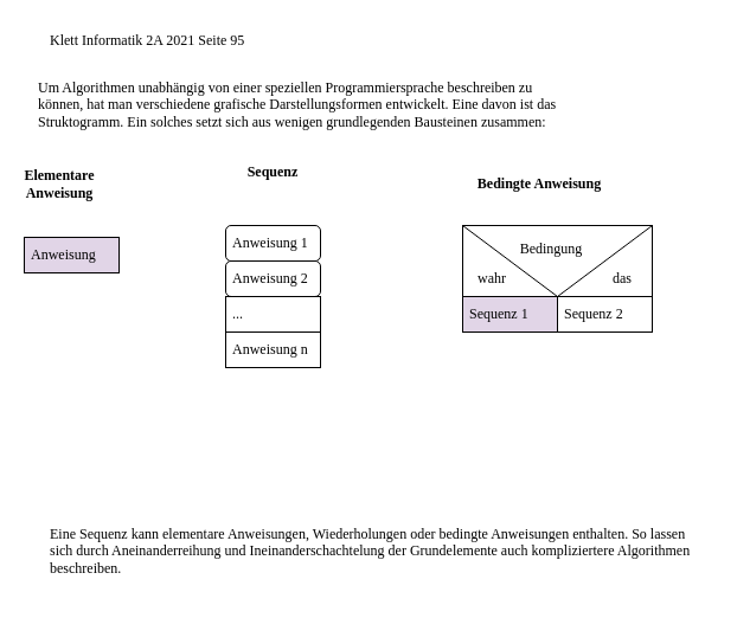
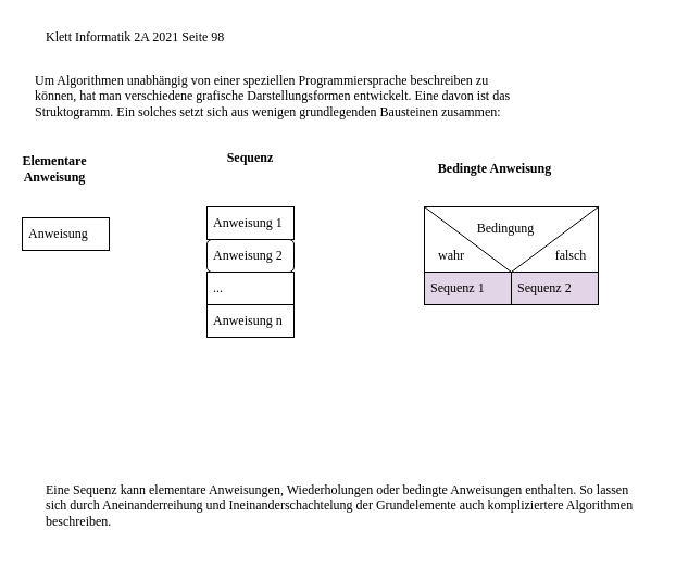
- <mxCell id="4" value="Klett Informatik 2A 2021 Seite 95" style="text;whiteSpace=wrap;html=1;fontFamily=Alegreya;fontSource=https%3A%2F%2Ffonts.googleapis.com%2Fcss%3Ffamily%3DAlegreya;" vertex="1" parent="1"><mxGeometry x="40" y="20" width="190" height="30" as="geometry" /></mxCell>
+ <mxCell id="4" value="Klett Informatik 2A 2021 Seite 98" style="text;whiteSpace=wrap;html=1;fontFamily=Alegreya;fontSource=https%3A%2F%2Ffonts.googleapis.com%2Fcss%3Ffamily%3DAlegreya;" vertex="1" parent="1"><mxGeometry x="40" y="20" width="190" height="30" as="geometry" /></mxCell>
- <mxCell id="18" value="Anweisung 1" style="whiteSpace=wrap;html=1;fontFamily=Alegreya;fontSource=https%3A%2F%2Ffonts.googleapis.com%2Fcss%3Ffamily%3DAlegreya;align=left;spacingLeft=3;spacing=3;spacingBottom=0;spacingRight=0;rounded=1;" vertex="1" parent="17"><mxGeometry width="80" height="30" as="geometry" /></mxCell>
+ <mxCell id="18" value="Anweisung 1" style="rounded=0;whiteSpace=wrap;html=1;fontFamily=Alegreya;fontSource=https%3A%2F%2Ffonts.googleapis.com%2Fcss%3Ffamily%3DAlegreya;align=left;spacingLeft=3;spacing=3;spacingBottom=0;spacingRight=0;" vertex="1" parent="17"><mxGeometry width="80" height="30" as="geometry" /></mxCell>
- <mxCell id="2" value="Anweisung" style="rounded=0;whiteSpace=wrap;html=1;fontFamily=Alegreya;fontSource=https%3A%2F%2Ffonts.googleapis.com%2Fcss%3Ffamily%3DAlegreya;align=left;spacingLeft=3;spacing=3;spacingBottom=0;spacingRight=0;fillColor=#e1d5e7;" vertex="1" parent="1"><mxGeometry x="20" y="200" width="80" height="30" as="geometry" /></mxCell>
+ <mxCell id="2" value="Anweisung" style="rounded=0;whiteSpace=wrap;html=1;fontFamily=Alegreya;fontSource=https%3A%2F%2Ffonts.googleapis.com%2Fcss%3Ffamily%3DAlegreya;align=left;spacingLeft=3;spacing=3;spacingBottom=0;spacingRight=0;" vertex="1" parent="1"><mxGeometry x="20" y="200" width="80" height="30" as="geometry" /></mxCell>
- <mxCell id="15" value="das" style="text;html=1;strokeColor=none;fillColor=none;align=center;verticalAlign=middle;whiteSpace=wrap;rounded=0;fontFamily=Alegreya Sans;fontSource=https%3A%2F%2Ffonts.googleapis.com%2Fcss%3Ffamily%3DAlegreya%2BSans;spacing=0;" vertex="1" parent="9"><mxGeometry x="110" y="35" width="50" height="20" as="geometry" /></mxCell>
+ <mxCell id="15" value="falsch" style="text;html=1;strokeColor=none;fillColor=none;align=center;verticalAlign=middle;whiteSpace=wrap;rounded=0;fontFamily=Alegreya Sans;fontSource=https%3A%2F%2Ffonts.googleapis.com%2Fcss%3Ffamily%3DAlegreya%2BSans;spacing=0;" vertex="1" parent="9"><mxGeometry x="110" y="35" width="50" height="20" as="geometry" /></mxCell>
- <mxCell id="13" value="Sequenz 2" style="rounded=0;whiteSpace=wrap;html=1;fontFamily=Alegreya;fontSource=https%3A%2F%2Ffonts.googleapis.com%2Fcss%3Ffamily%3DAlegreya;align=left;spacingLeft=3;spacing=3;spacingBottom=0;spacingRight=0;" vertex="1" parent="9"><mxGeometry x="80" y="60" width="80" height="30" as="geometry" /></mxCell>
+ <mxCell id="13" value="Sequenz 2" style="rounded=0;whiteSpace=wrap;html=1;fontFamily=Alegreya;fontSource=https%3A%2F%2Ffonts.googleapis.com%2Fcss%3Ffamily%3DAlegreya;align=left;spacingLeft=3;spacing=3;spacingBottom=0;spacingRight=0;fillColor=#e1d5e7;" vertex="1" parent="9"><mxGeometry x="80" y="60" width="80" height="30" as="geometry" /></mxCell>
